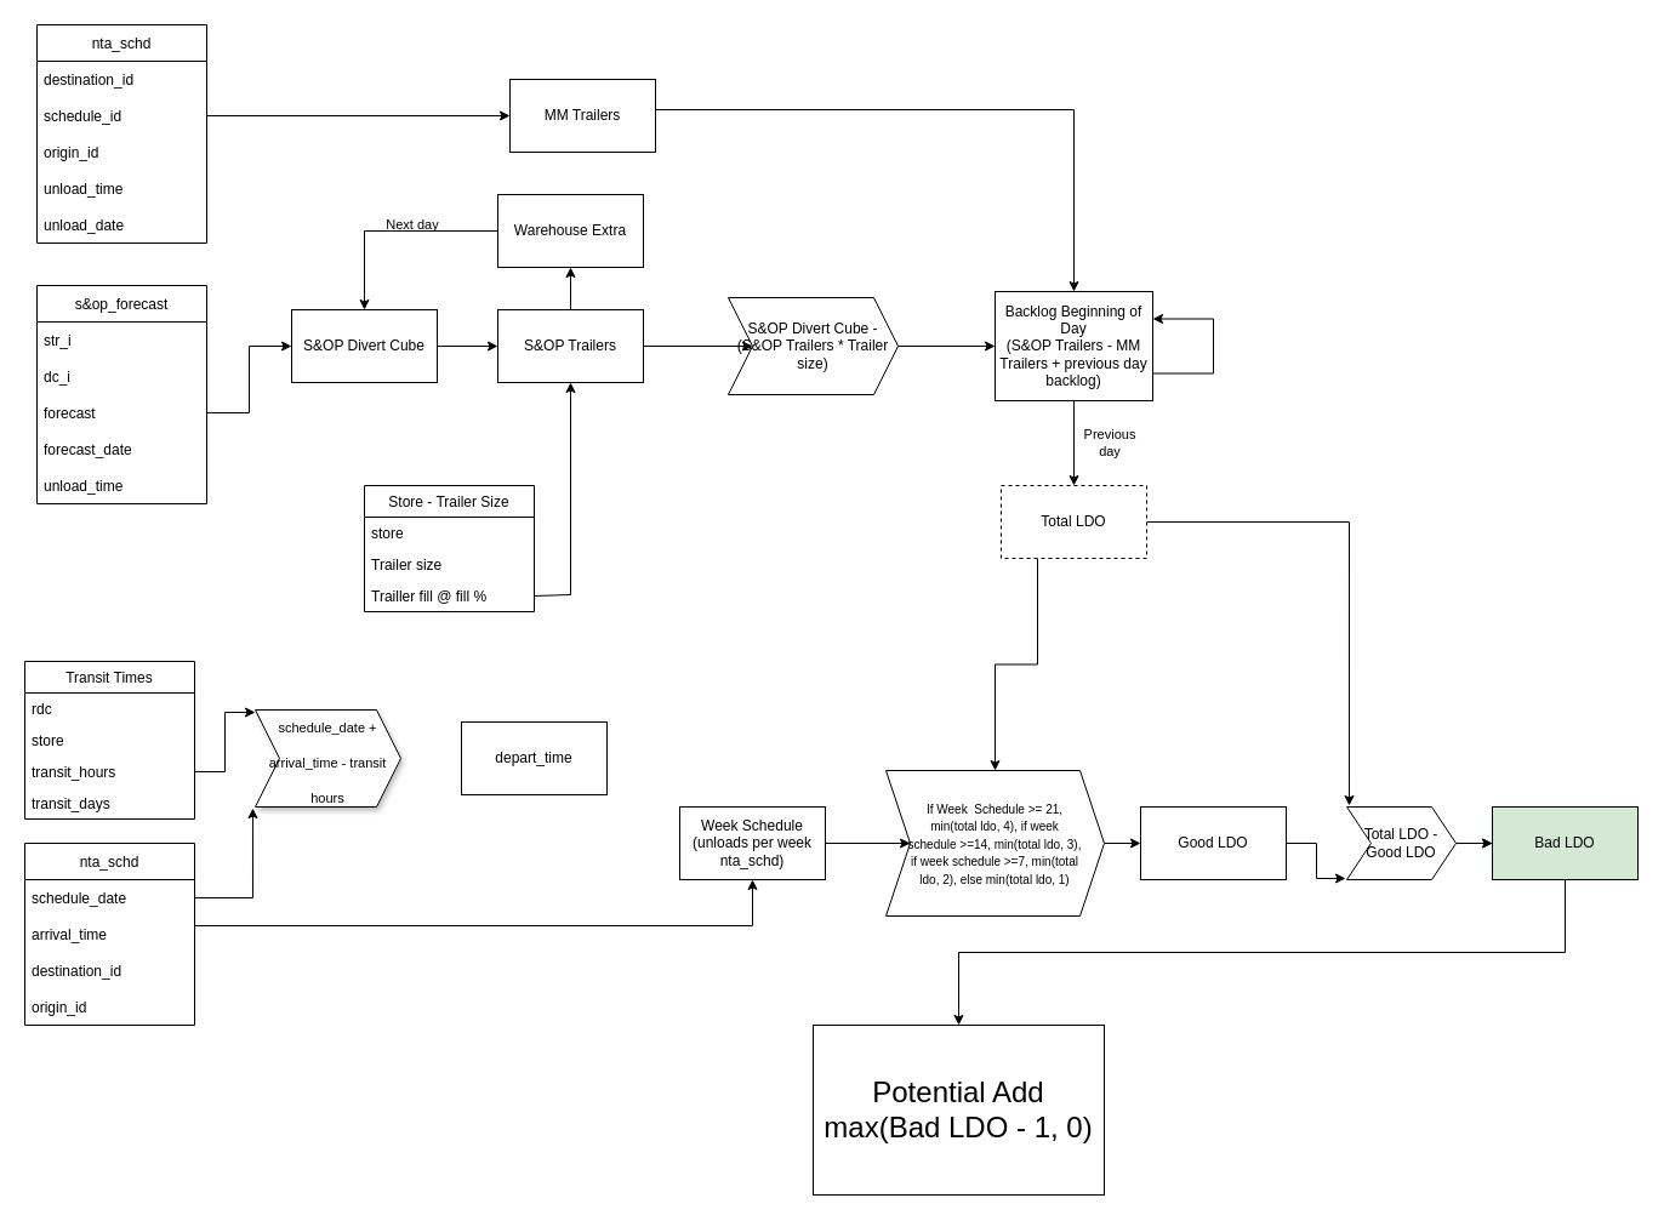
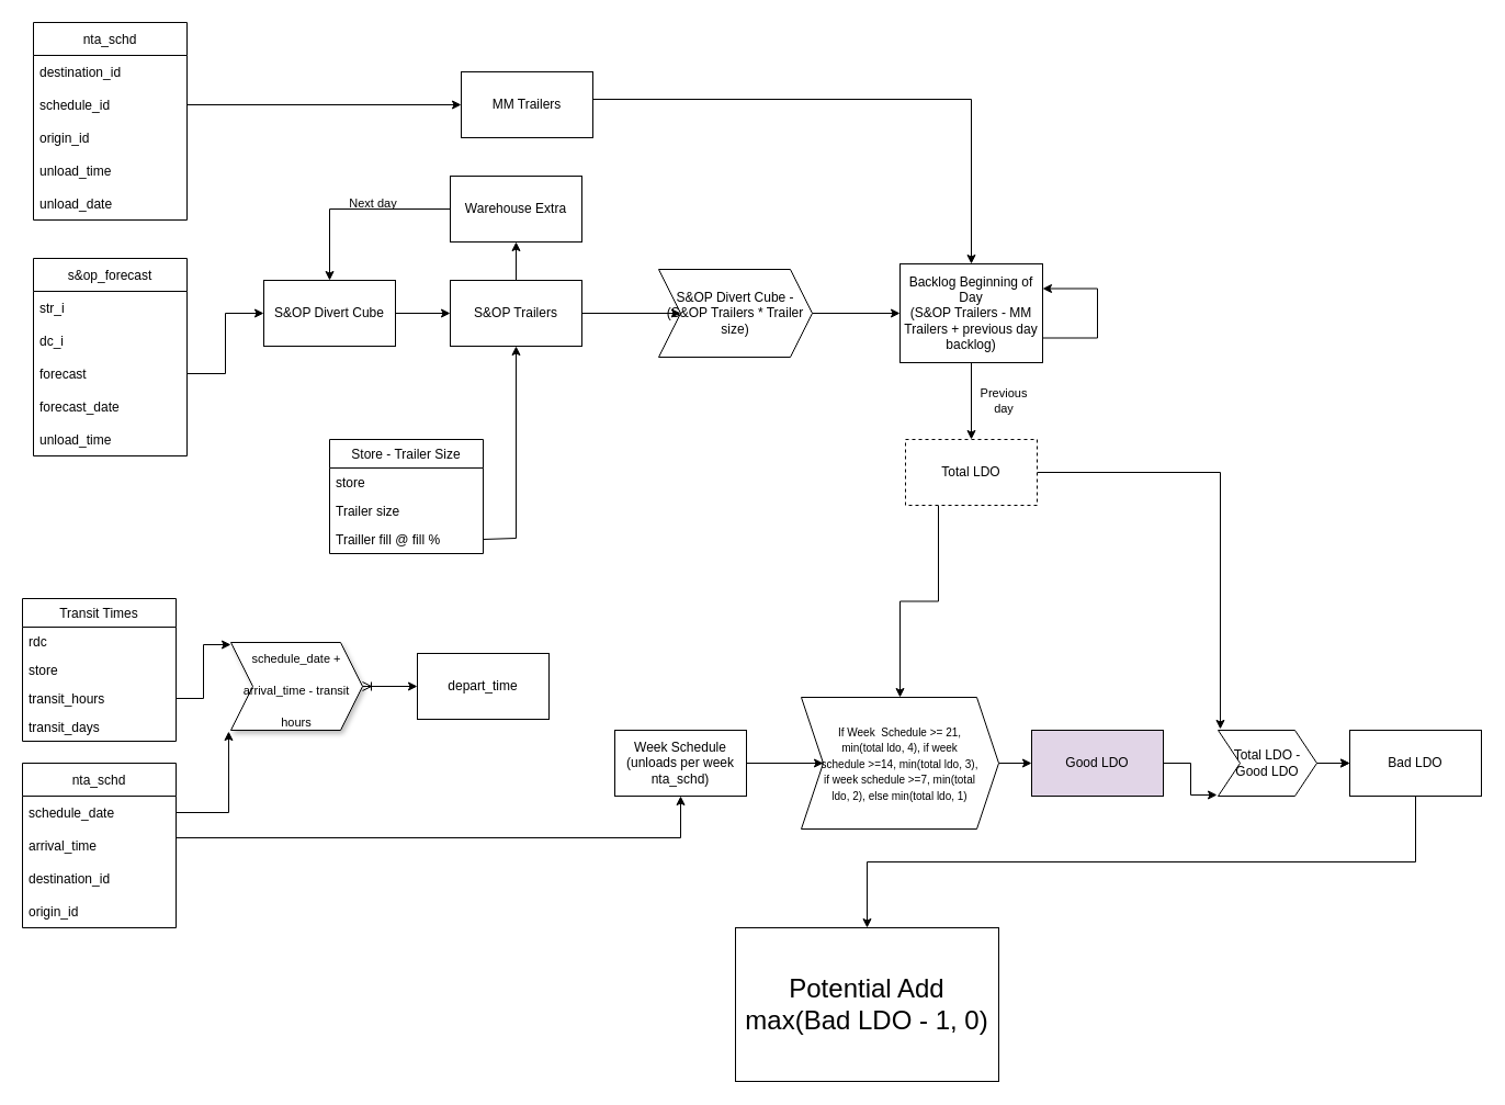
+ <mxCell id="59" style="edgeStyle=elbowEdgeStyle;rounded=0;jumpStyle=arc;orthogonalLoop=1;jettySize=auto;elbow=vertical;html=1;exitX=1;exitY=0.5;exitDx=0;exitDy=0;entryX=0;entryY=0.5;entryDx=0;entryDy=0;fontSize=11;startArrow=ERoneToMany;startFill=0;" edge="1" parent="1" source="60" target="32"><mxGeometry relative="1" as="geometry" /></mxCell>
- <mxCell id="6" value="Good LDO" style="rounded=0;whiteSpace=wrap;html=1;" vertex="1" parent="1"><mxGeometry x="940" y="665" width="120" height="60" as="geometry" /></mxCell>
+ <mxCell id="6" value="Good LDO" style="rounded=0;whiteSpace=wrap;html=1;fillColor=#e1d5e7;" vertex="1" parent="1"><mxGeometry x="940" y="665" width="120" height="60" as="geometry" /></mxCell>
- <mxCell id="4" value="Bad LDO" style="rounded=0;whiteSpace=wrap;html=1;fillColor=#d5e8d4;" vertex="1" parent="1"><mxGeometry x="1230" y="665" width="120" height="60" as="geometry" /></mxCell>
+ <mxCell id="4" value="Bad LDO" style="rounded=0;whiteSpace=wrap;html=1;" vertex="1" parent="1"><mxGeometry x="1230" y="665" width="120" height="60" as="geometry" /></mxCell>
